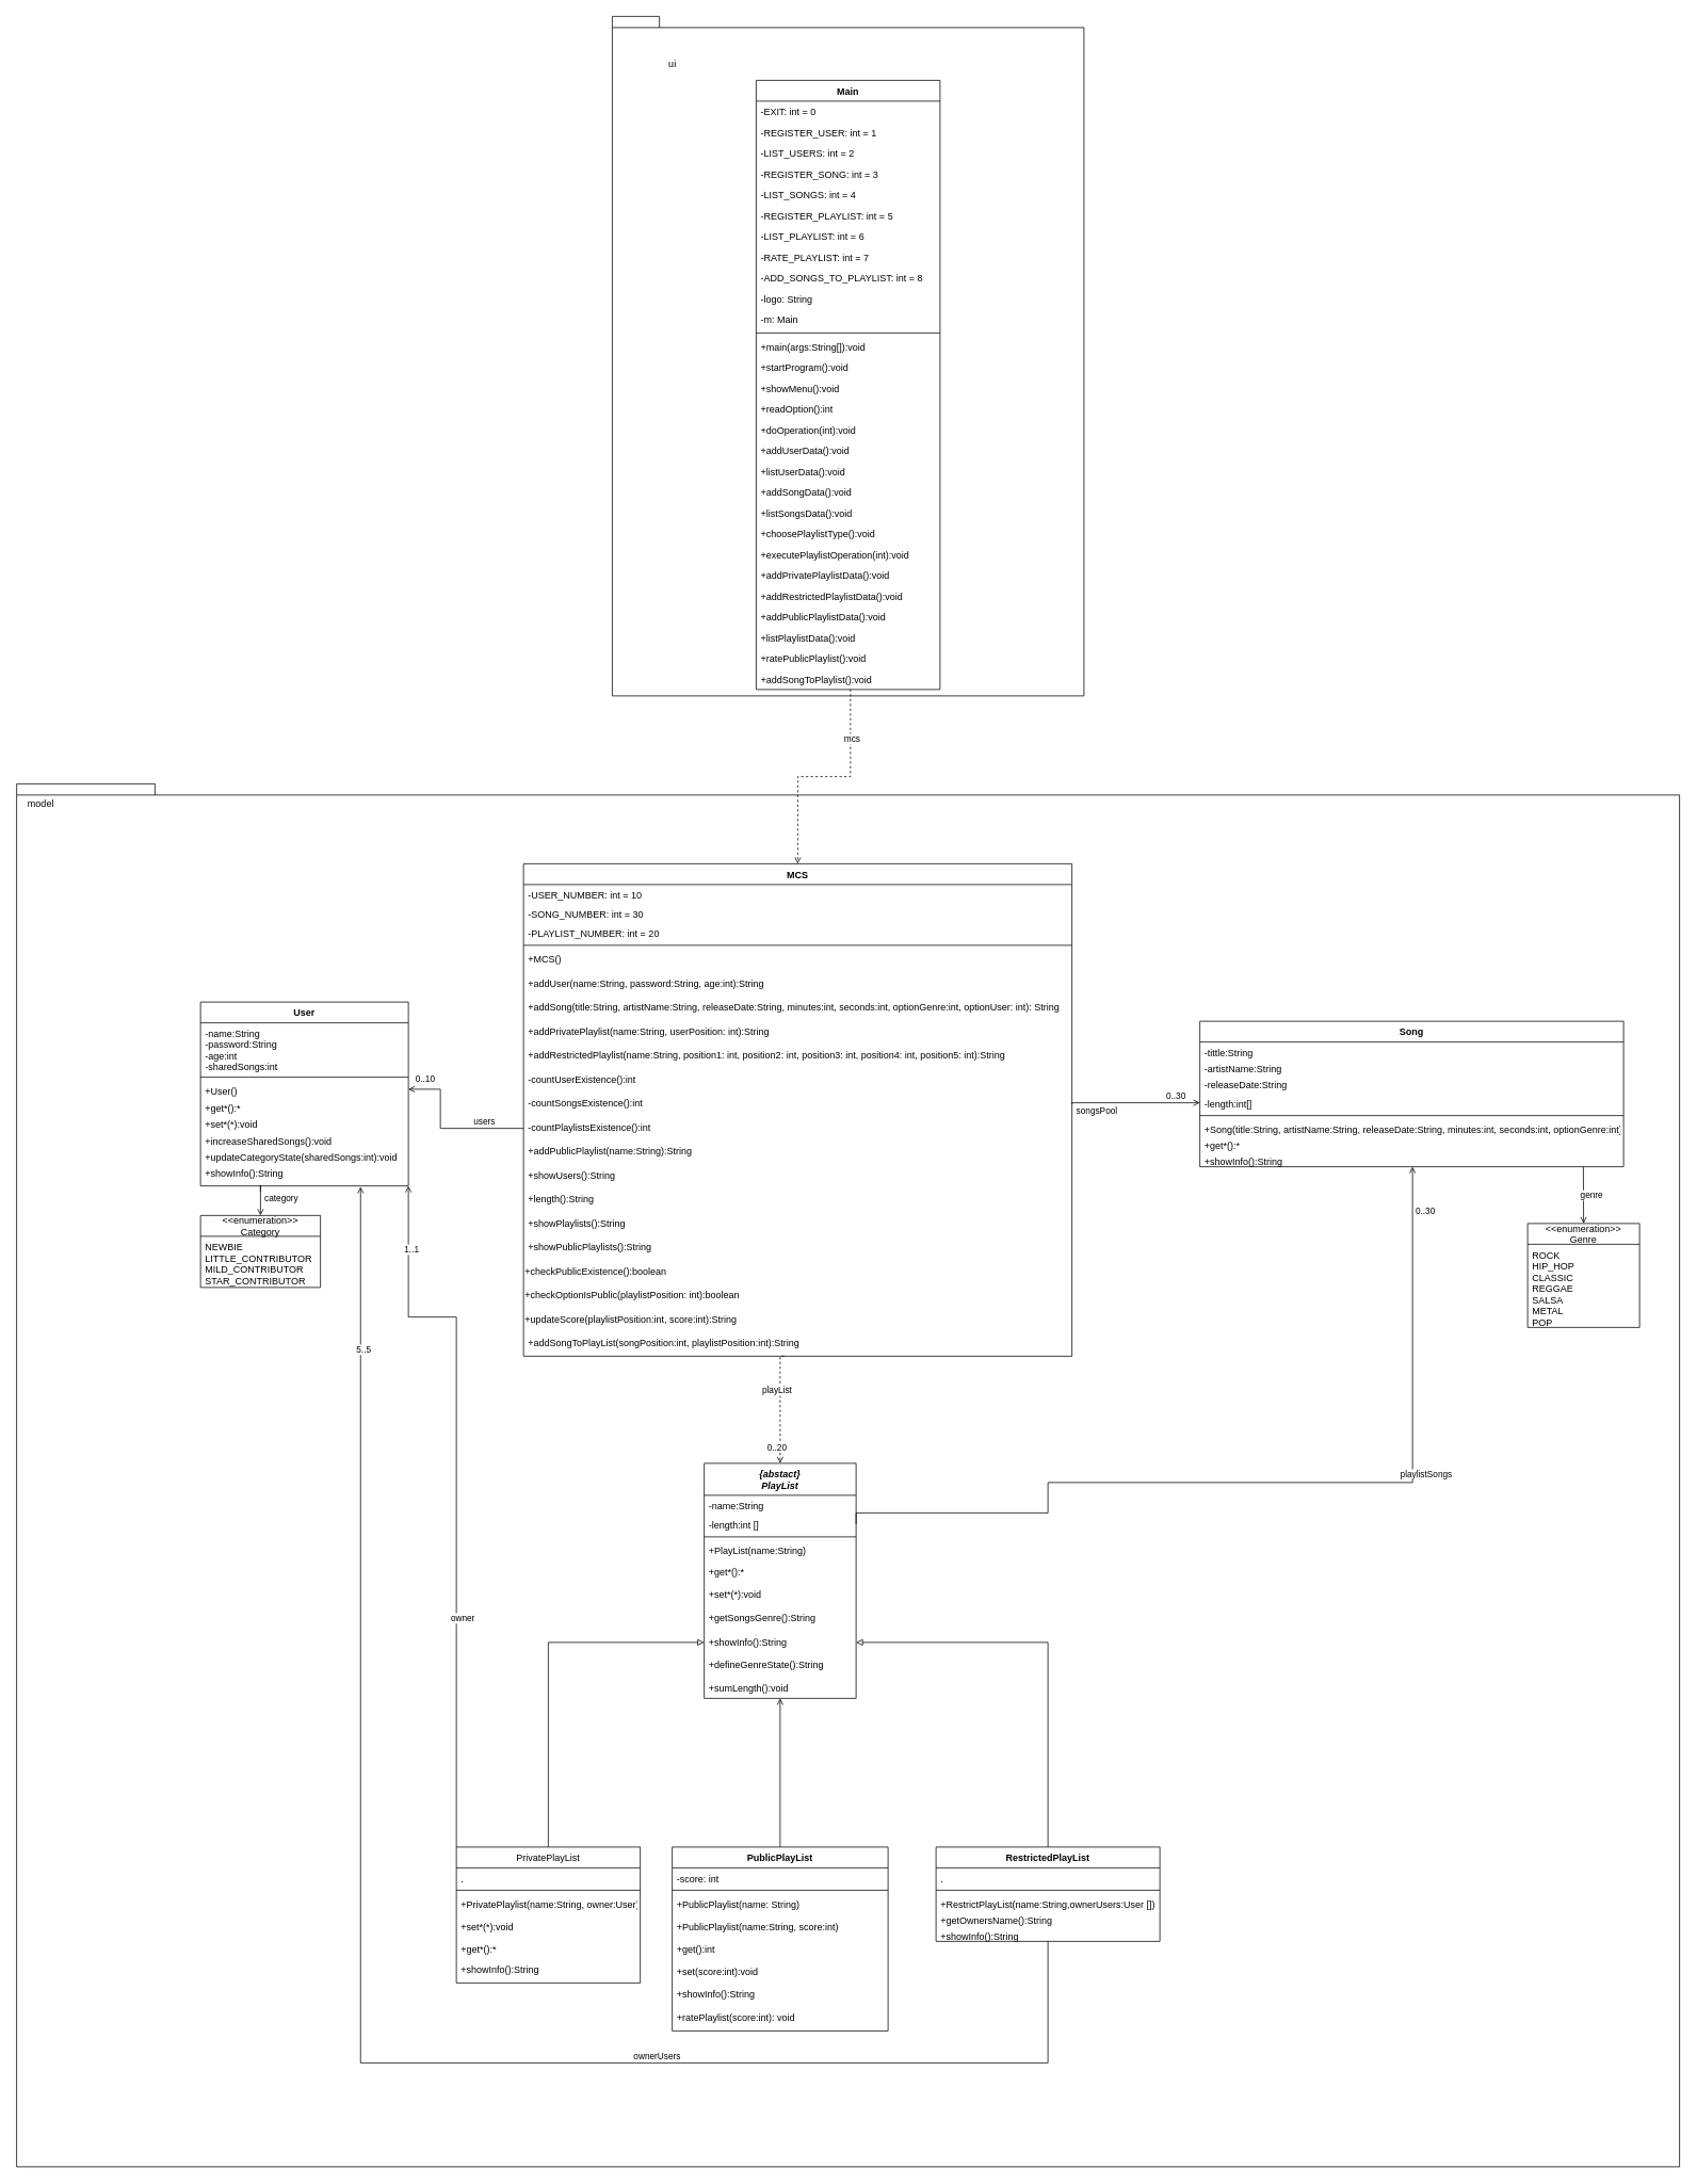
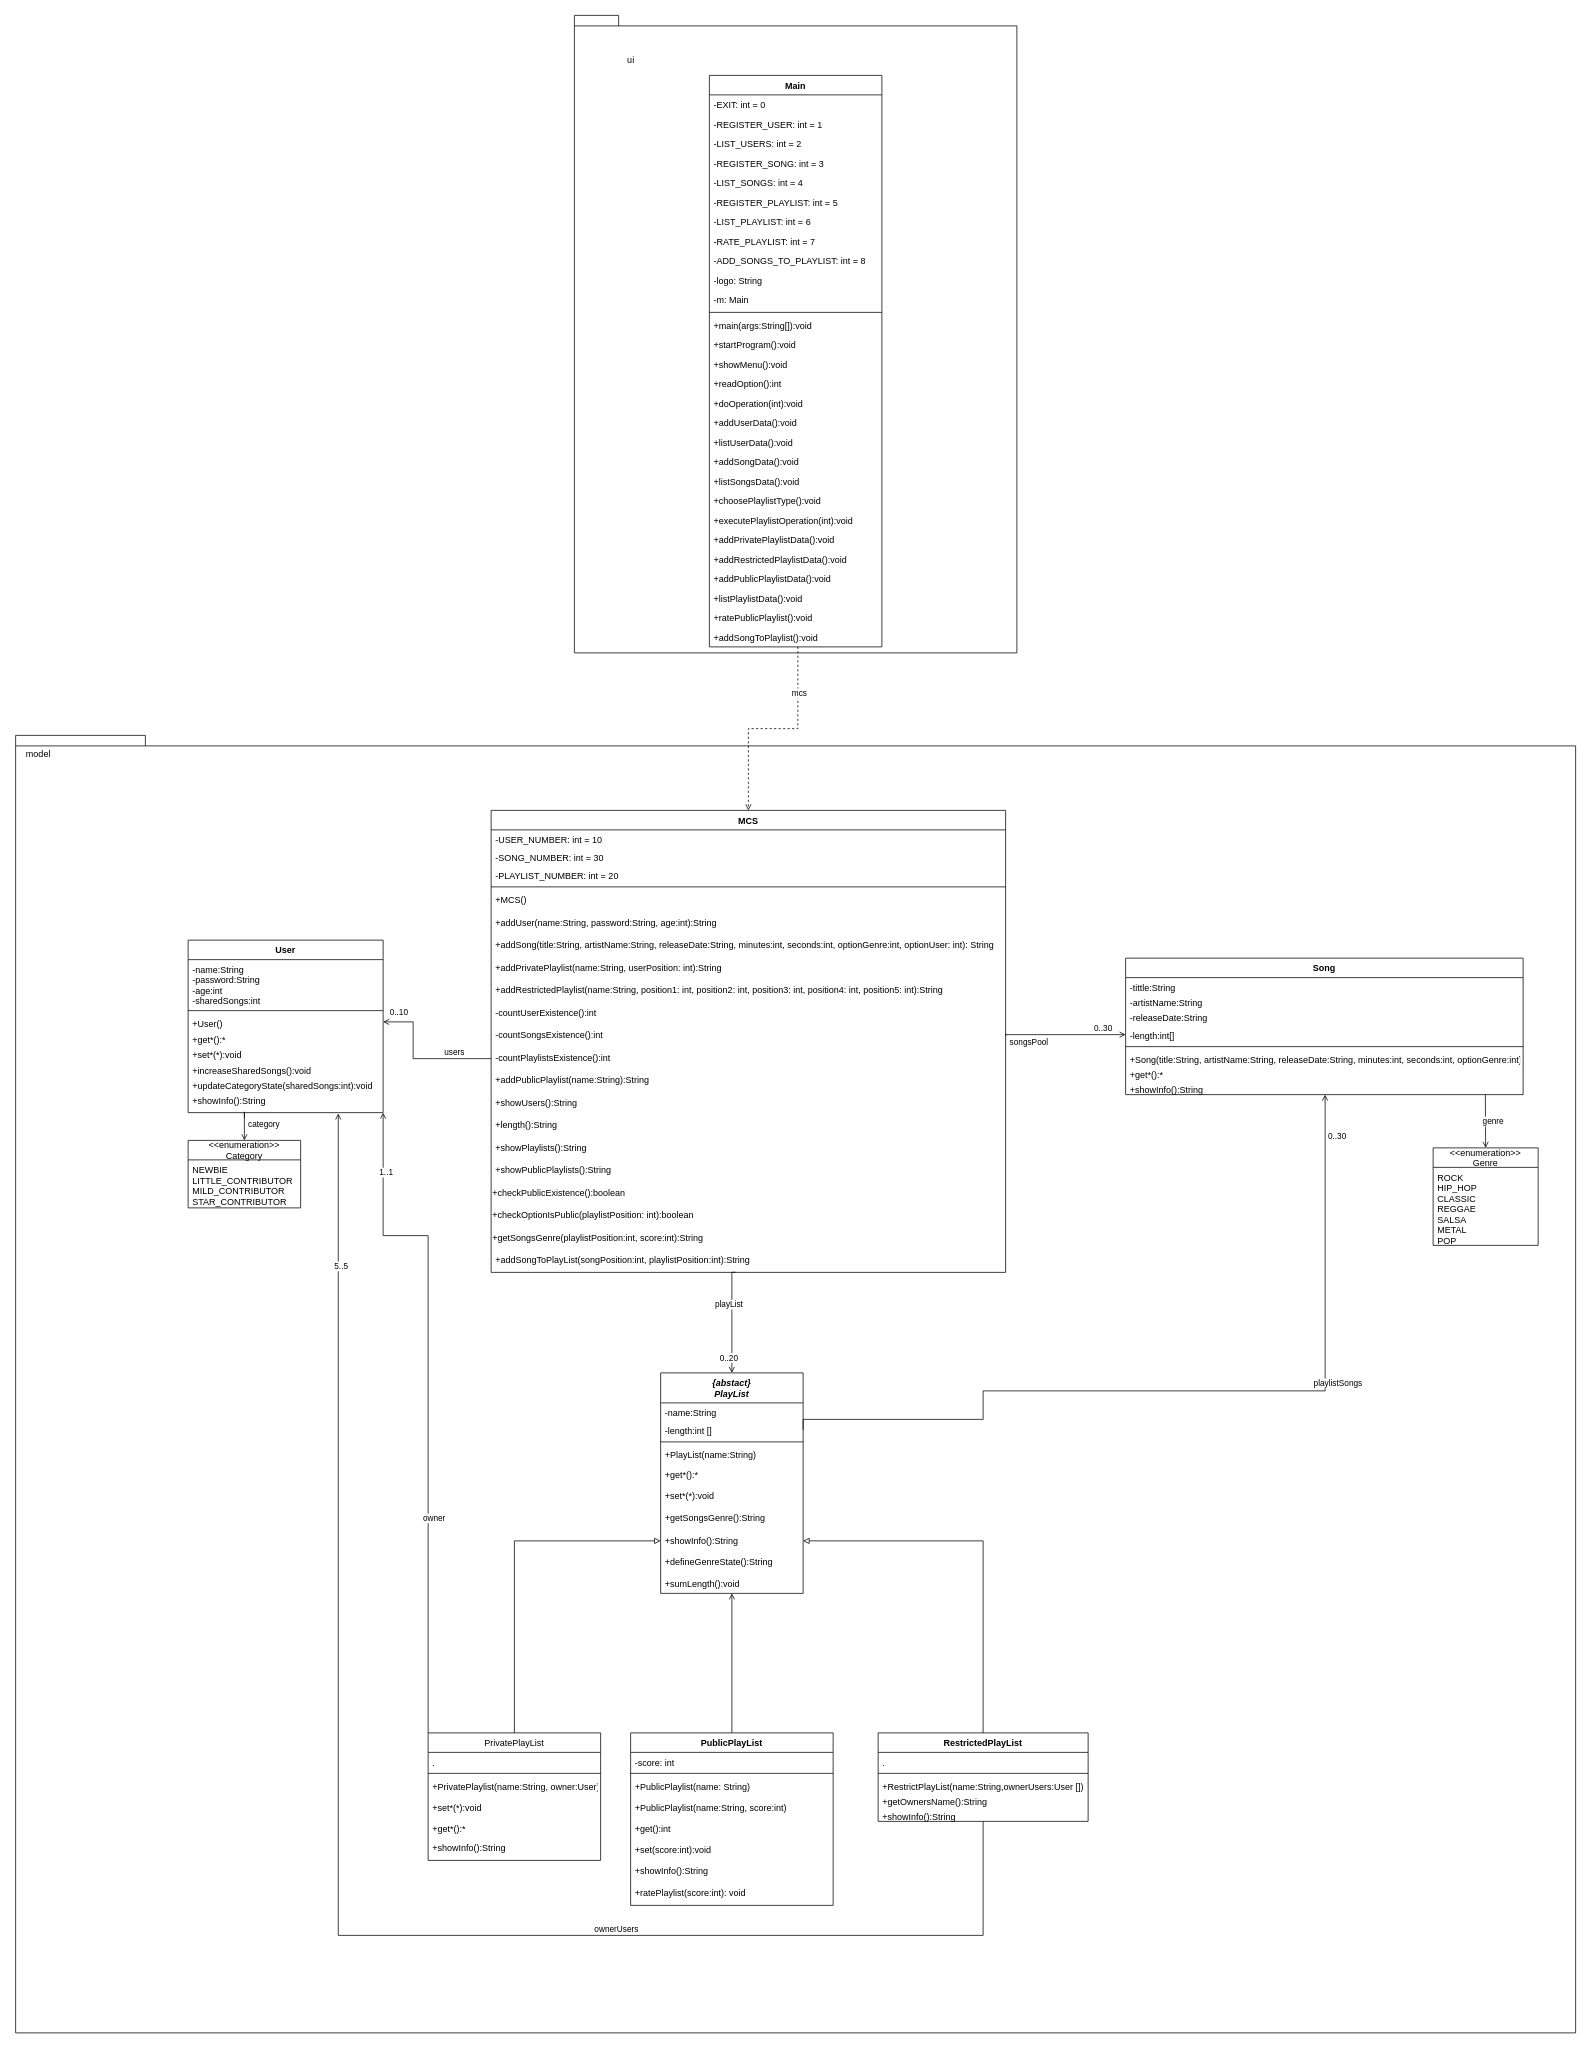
- <mxCell id="60" value="+updateScore(playlistPosition:int, score:int):String" style="text;whiteSpace=wrap;html=1;" parent="40" vertex="1"><mxGeometry y="556" width="686" height="30" as="geometry" /></mxCell>
+ <mxCell id="60" value="+getSongsGenre(playlistPosition:int, score:int):String" style="text;whiteSpace=wrap;html=1;" parent="40" vertex="1"><mxGeometry y="556" width="686" height="30" as="geometry" /></mxCell>
- <mxCell id="90" style="edgeStyle=orthogonalEdgeStyle;rounded=0;orthogonalLoop=1;jettySize=auto;html=1;entryX=0.5;entryY=0;entryDx=0;entryDy=0;endArrow=open;endFill=0;exitX=0.475;exitY=0.993;exitDx=0;exitDy=0;exitPerimeter=0;dashed=1;" parent="1" source="61" target="29" edge="1"><mxGeometry relative="1" as="geometry"><mxPoint x="980" y="1760" as="sourcePoint" /><Array as="points"><mxPoint x="975" y="1696" /></Array></mxGeometry></mxCell>
+ <mxCell id="90" style="edgeStyle=orthogonalEdgeStyle;rounded=0;orthogonalLoop=1;jettySize=auto;html=1;entryX=0.5;entryY=0;entryDx=0;entryDy=0;endArrow=open;endFill=0;exitX=0.475;exitY=0.993;exitDx=0;exitDy=0;exitPerimeter=0;" parent="1" source="61" target="29" edge="1"><mxGeometry relative="1" as="geometry"><mxPoint x="980" y="1760" as="sourcePoint" /><Array as="points"><mxPoint x="975" y="1696" /></Array></mxGeometry></mxCell>
